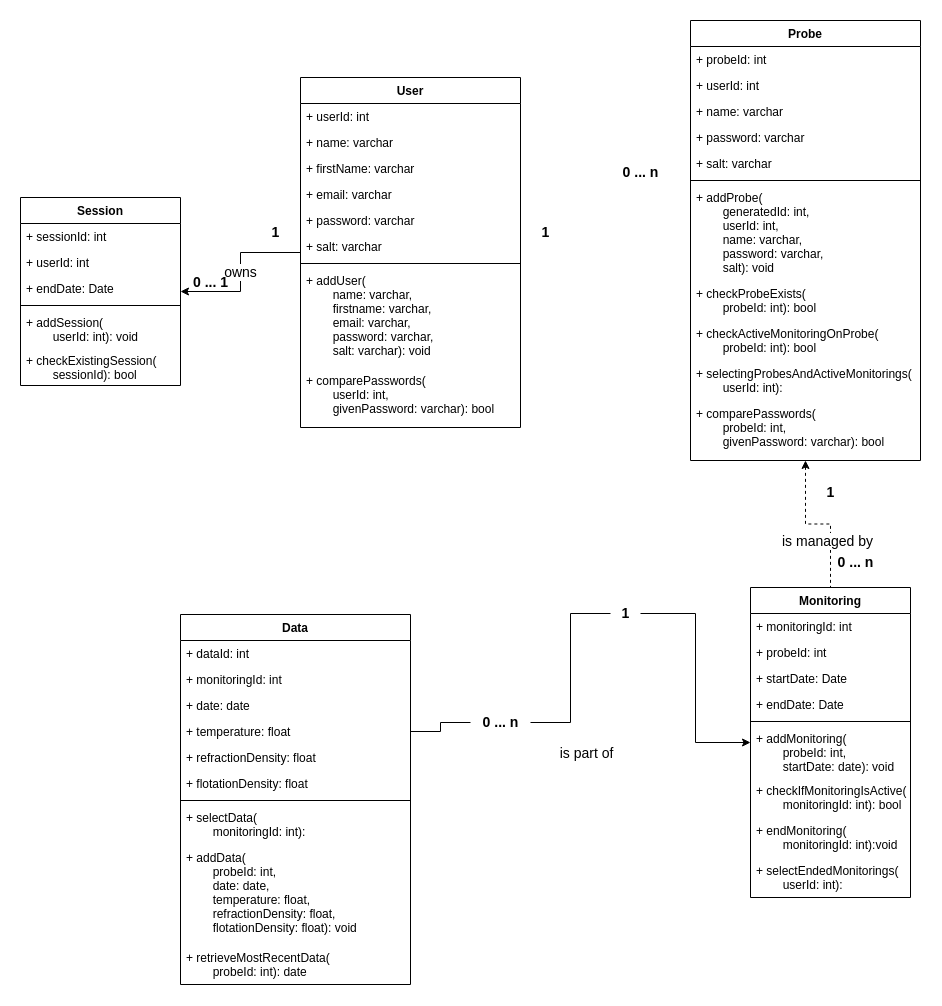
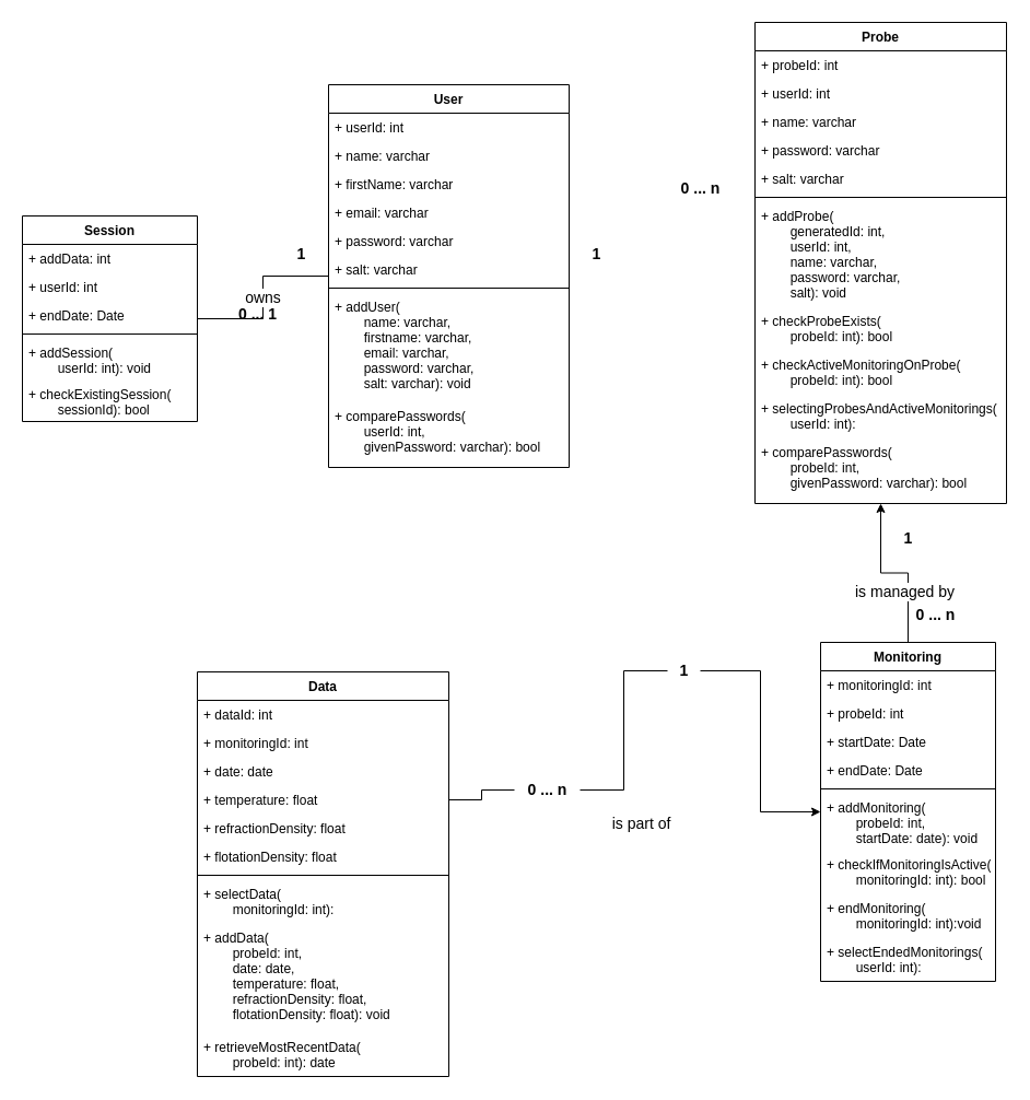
- <mxCell id="51" value="+ sessionId: int" style="text;strokeColor=none;fillColor=none;align=left;verticalAlign=top;spacingLeft=4;spacingRight=4;overflow=hidden;rotatable=0;points=[[0,0.5],[1,0.5]];portConstraint=eastwest;" vertex="1" parent="50"><mxGeometry y="26" width="160" height="26" as="geometry" /></mxCell>
+ <mxCell id="51" value="+ addData: int" style="text;strokeColor=none;fillColor=none;align=left;verticalAlign=top;spacingLeft=4;spacingRight=4;overflow=hidden;rotatable=0;points=[[0,0.5],[1,0.5]];portConstraint=eastwest;" vertex="1" parent="50"><mxGeometry y="26" width="160" height="26" as="geometry" /></mxCell>
- <mxCell id="60" value="0 ... 1" style="text;html=1;align=center;verticalAlign=middle;resizable=0;points=[];autosize=1;strokeColor=none;fillColor=none;fontSize=14;fontStyle=1" vertex="1" parent="1"><mxGeometry x="180" y="267" width="60" height="30" as="geometry" /></mxCell>
+ <mxCell id="60" value="0 ... 1" style="text;html=1;align=center;verticalAlign=middle;resizable=0;points=[];autosize=1;strokeColor=none;fillColor=none;fontSize=14;fontStyle=1" vertex="1" parent="1"><mxGeometry x="205" y="272" width="60" height="30" as="geometry" /></mxCell>
- <mxCell id="2" style="edgeStyle=orthogonalEdgeStyle;html=1;rounded=0;" edge="1" parent="1" source="4" target="50"><mxGeometry relative="1" as="geometry" /></mxCell>
+ <mxCell id="2" style="edgeStyle=orthogonalEdgeStyle;html=1;rounded=0;endArrow=none;" edge="1" parent="1" source="4" target="50"><mxGeometry relative="1" as="geometry" /></mxCell>
- <mxCell id="14" style="edgeStyle=orthogonalEdgeStyle;html=1;entryX=0.5;entryY=0;entryDx=0;entryDy=0;rounded=0;endArrow=none;endFill=0;startArrow=classic;startFill=1;dashed=1;" edge="1" parent="1" source="16" target="40"><mxGeometry relative="1" as="geometry" /></mxCell>
+ <mxCell id="14" style="edgeStyle=orthogonalEdgeStyle;html=1;entryX=0.5;entryY=0;entryDx=0;entryDy=0;rounded=0;endArrow=none;endFill=0;startArrow=classic;startFill=1;" edge="1" parent="1" source="16" target="40"><mxGeometry relative="1" as="geometry" /></mxCell>
